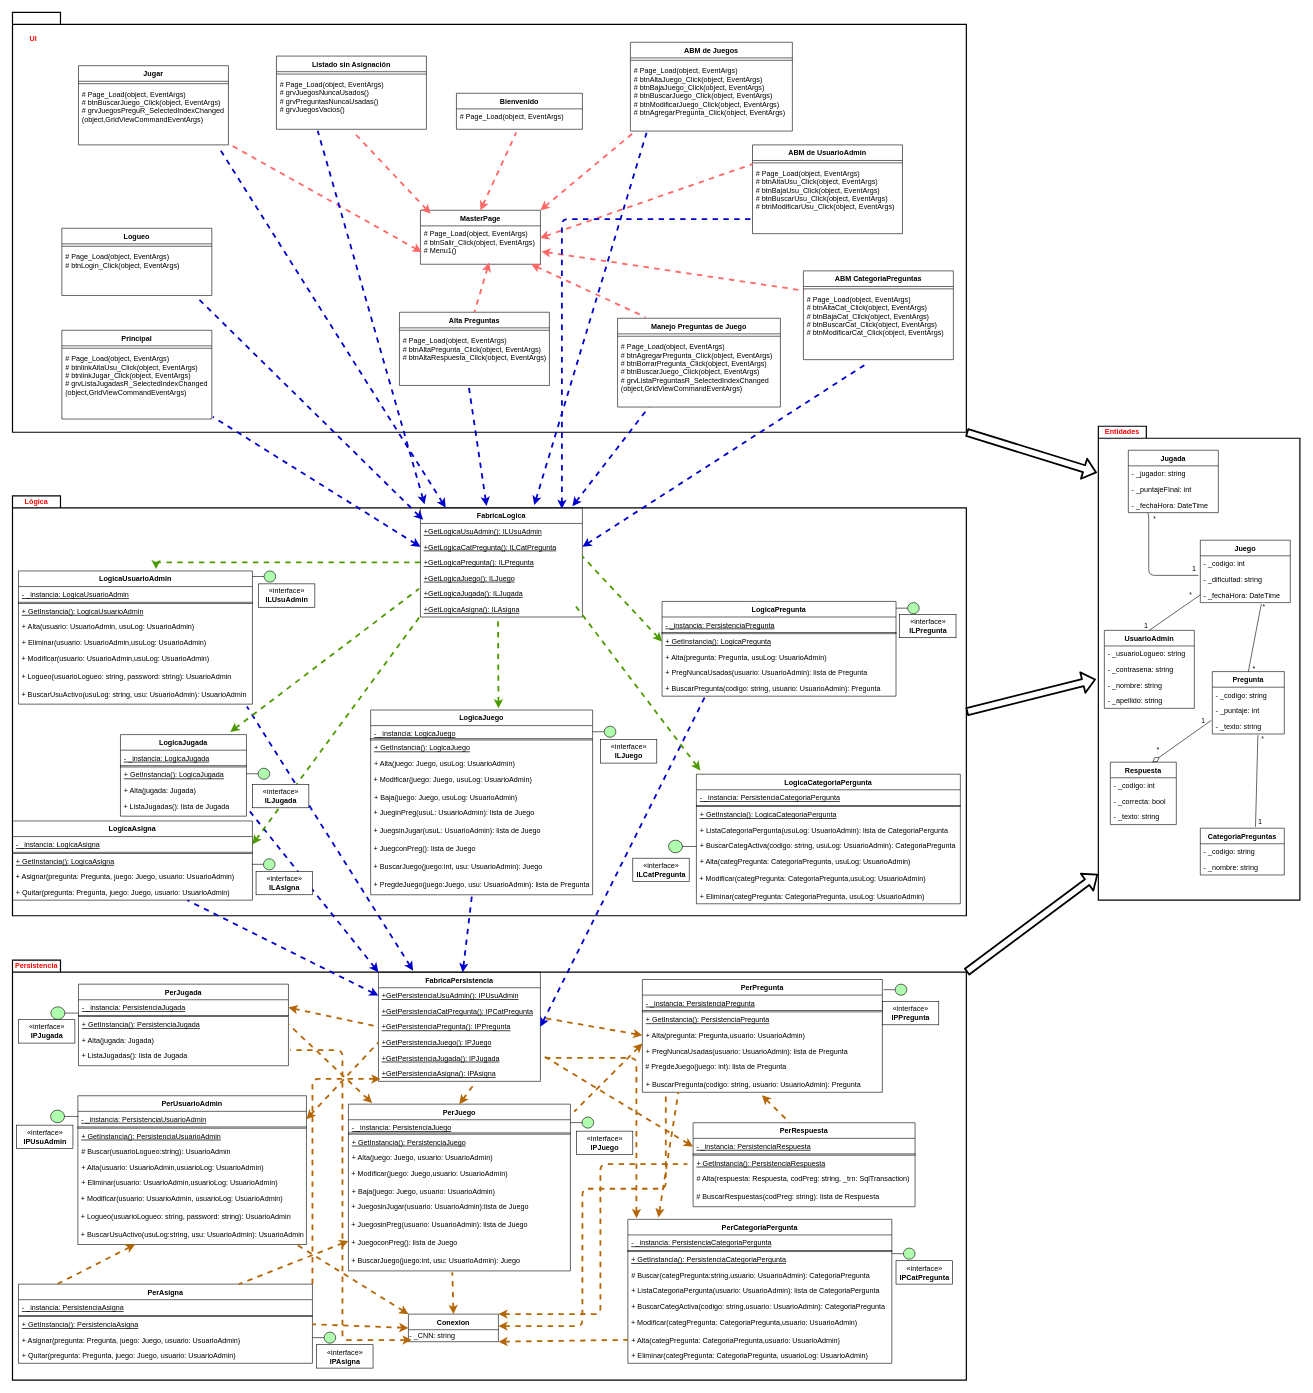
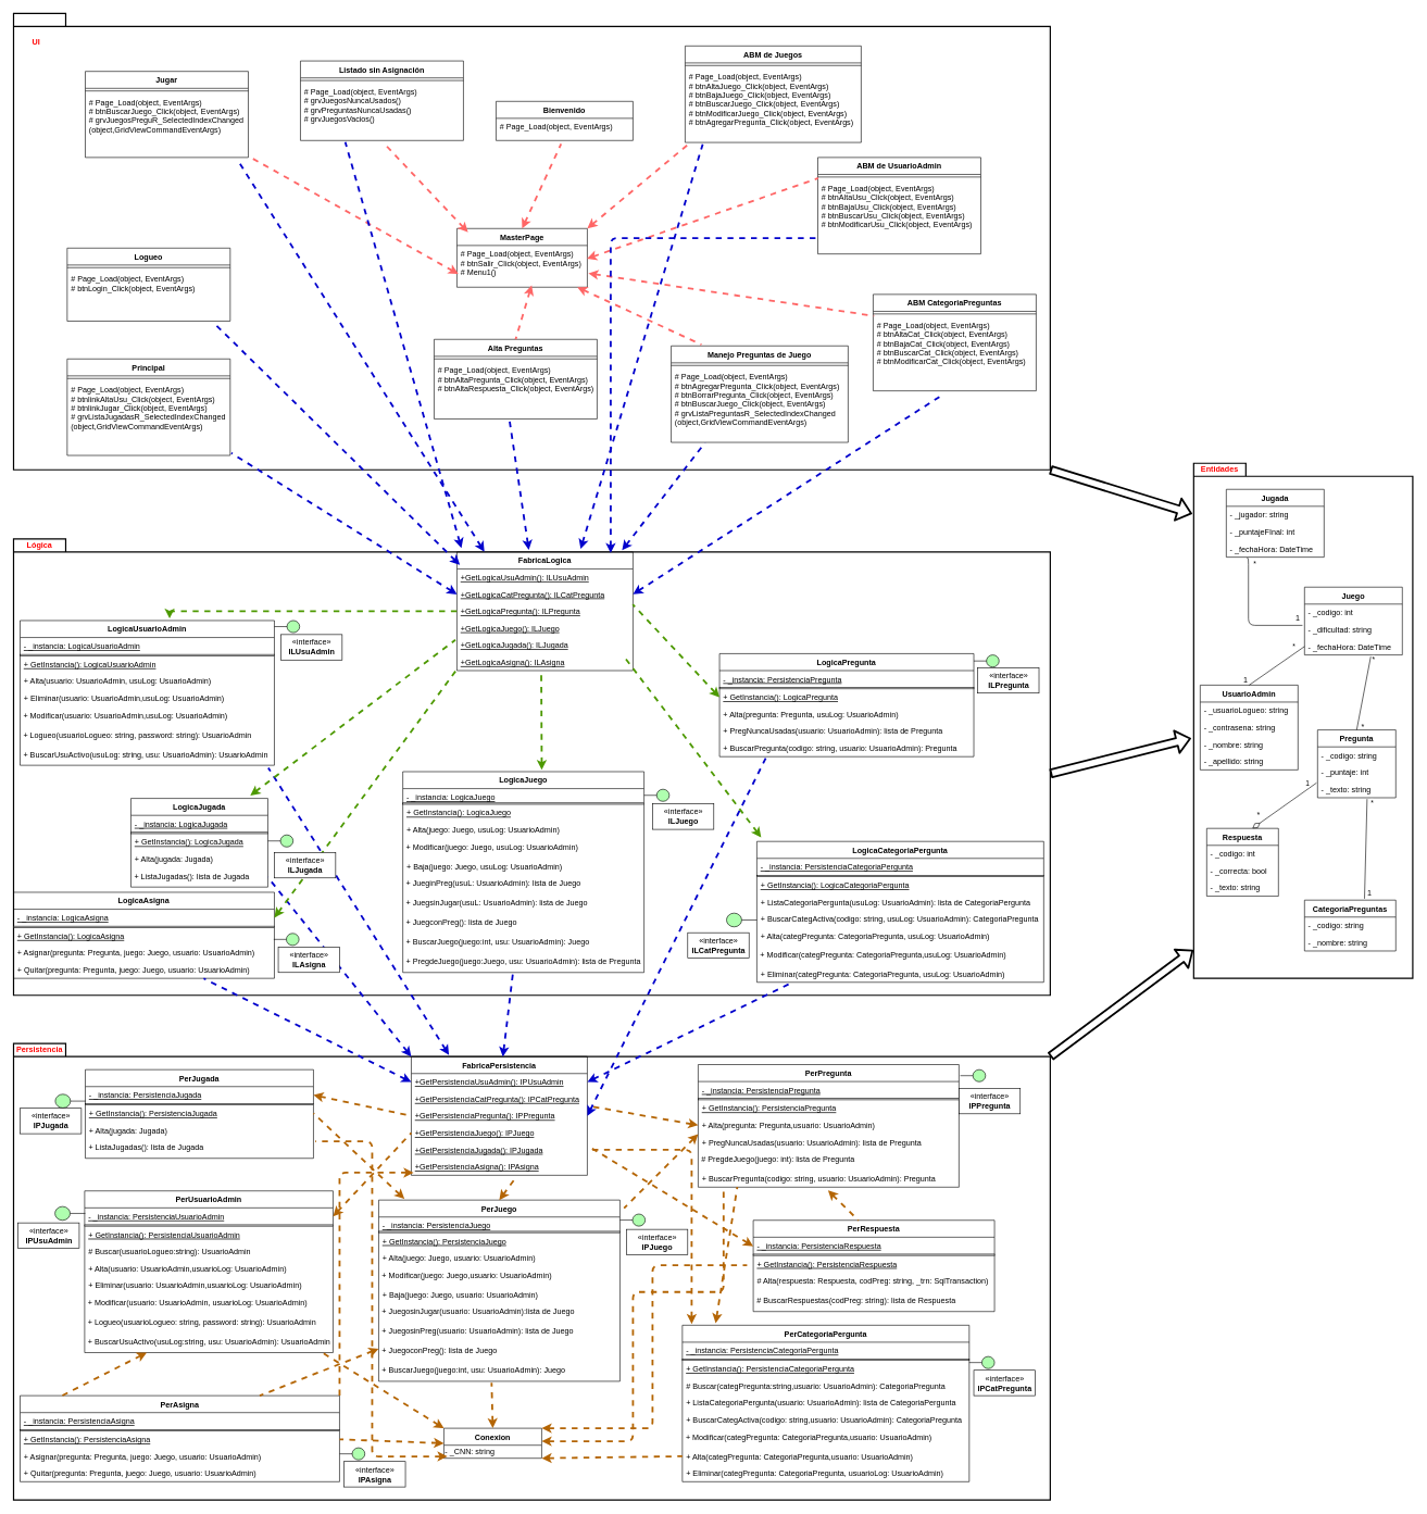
+ <mxCell id="154" value="" style="endArrow=none;dashed=1;html=1;startArrow=classic;startFill=1;fillColor=#e1d5e7;strokeWidth=3;entryX=0.125;entryY=1;entryDx=0;entryDy=0;exitX=1;exitY=0.5;exitDx=0;exitDy=0;entryPerimeter=0;strokeColor=#0000CC;" parent="1" source="64" target="136" edge="1"><mxGeometry width="50" height="50" relative="1" as="geometry"><mxPoint x="970" y="1570" as="sourcePoint" /><mxPoint x="1053.45" y="1428.018" as="targetPoint" /></mxGeometry></mxCell>
